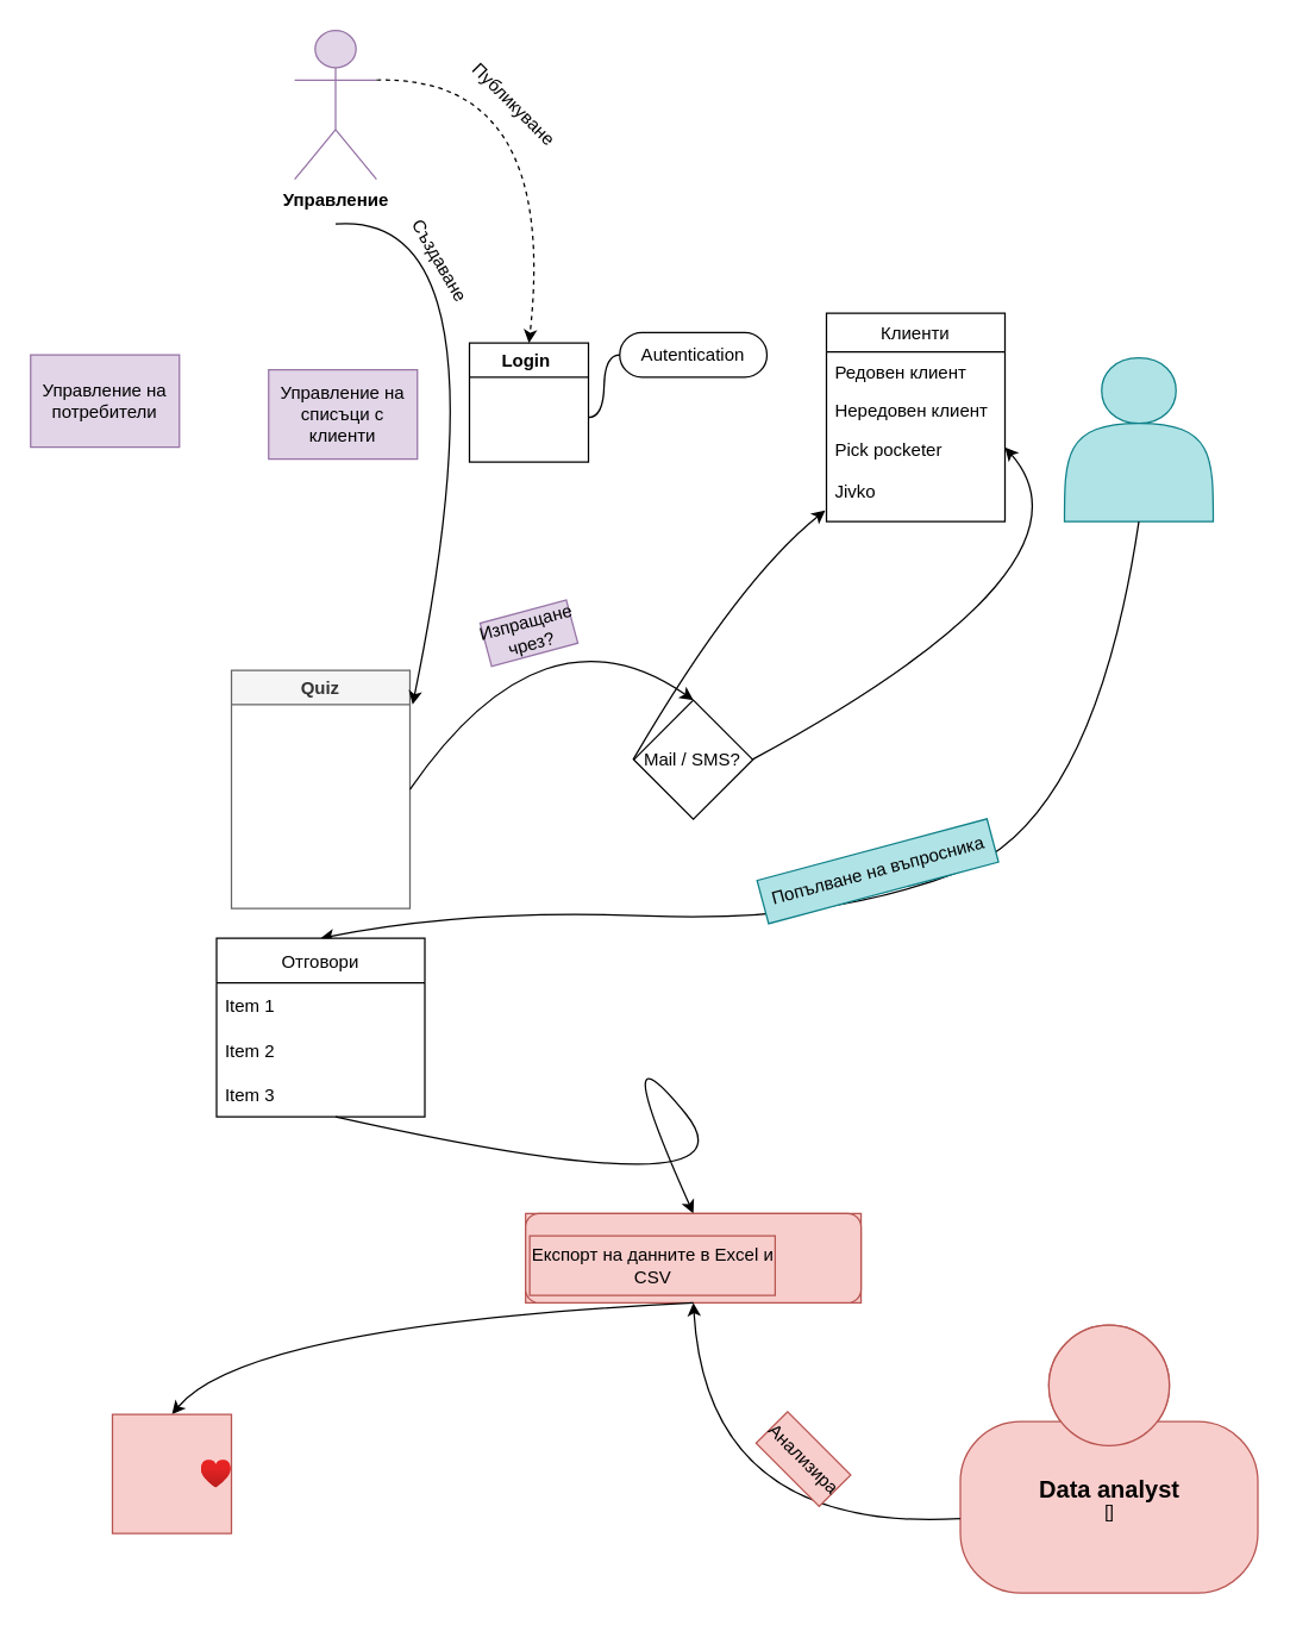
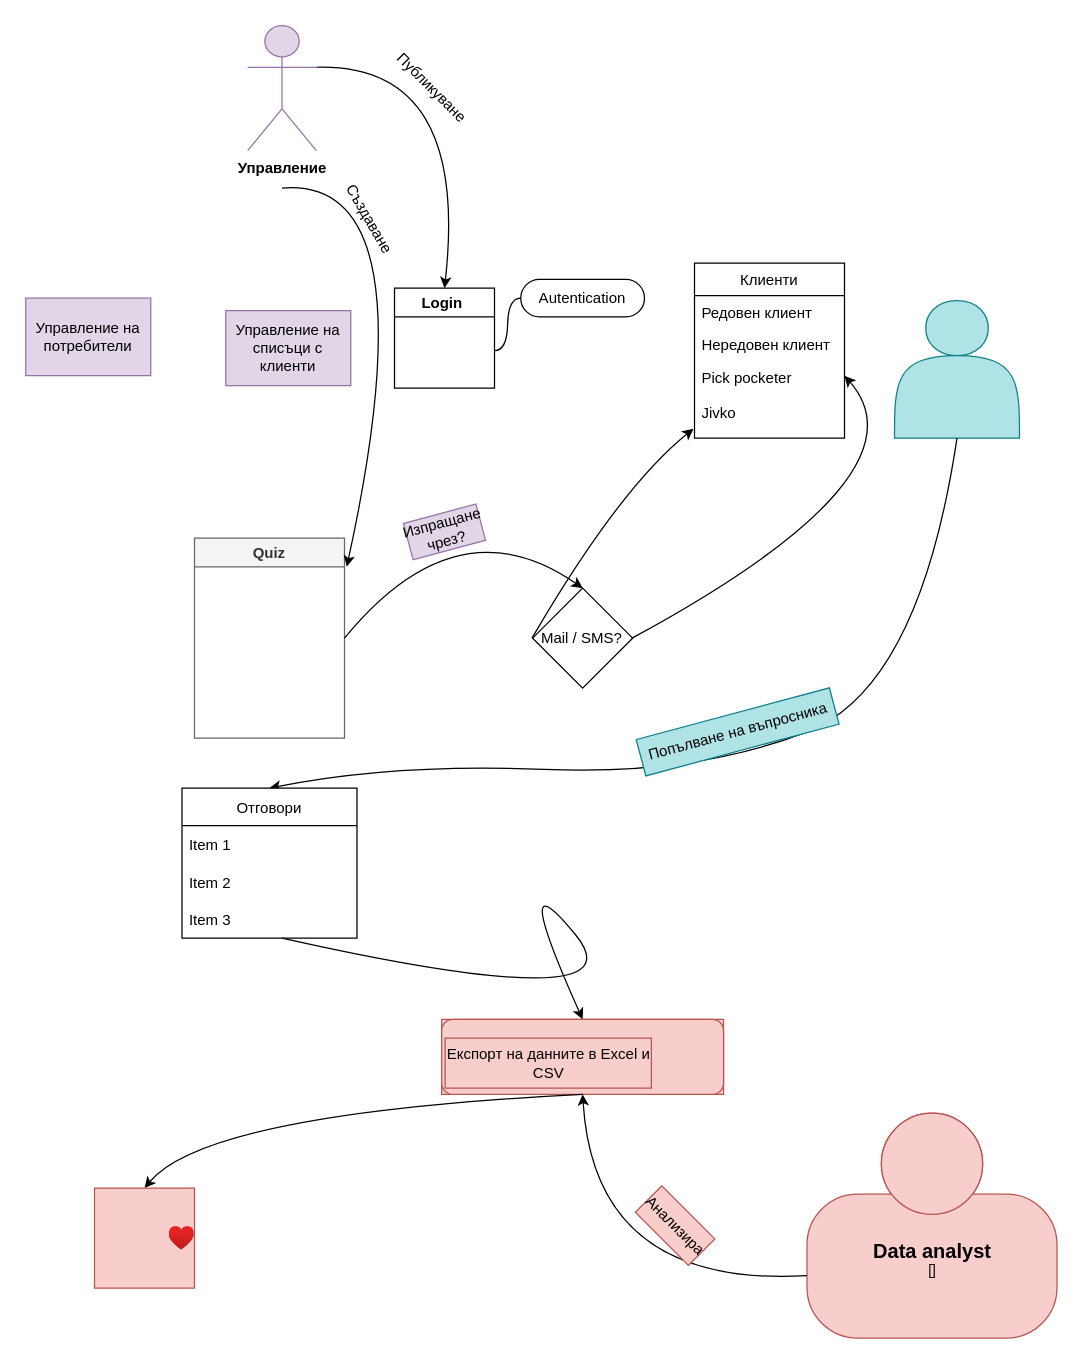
- <mxCell id="17" value="" style="curved=1;endArrow=classic;html=1;rounded=0;exitX=1;exitY=0.333;exitDx=0;exitDy=0;exitPerimeter=0;entryX=0.5;entryY=0;entryDx=0;entryDy=0;dashed=1;" edge="1" parent="1" source="2" target="12"><mxGeometry width="50" height="50" relative="1" as="geometry"><mxPoint x="225" y="290" as="sourcePoint" /><mxPoint x="275" y="240" as="targetPoint" /><Array as="points"><mxPoint x="375" y="50" /></Array></mxGeometry></mxCell>
+ <mxCell id="17" value="" style="curved=1;endArrow=classic;html=1;rounded=0;exitX=1;exitY=0.333;exitDx=0;exitDy=0;exitPerimeter=0;entryX=0.5;entryY=0;entryDx=0;entryDy=0;" edge="1" parent="1" source="2" target="12"><mxGeometry width="50" height="50" relative="1" as="geometry"><mxPoint x="225" y="290" as="sourcePoint" /><mxPoint x="275" y="240" as="targetPoint" /><Array as="points"><mxPoint x="375" y="50" /></Array></mxGeometry></mxCell>
- <mxCell id="5" value="Quiz" style="swimlane;fillColor=#f5f5f5;fontColor=#333333;strokeColor=#666666;" vertex="1" parent="1"><mxGeometry x="155" y="450" width="120" height="160" as="geometry" /></mxCell>
+ <mxCell id="5" value="Quiz" style="swimlane;fillColor=#f5f5f5;fontColor=#333333;strokeColor=#666666;" vertex="1" parent="1"><mxGeometry x="155" y="430" width="120" height="160" as="geometry" /></mxCell>
